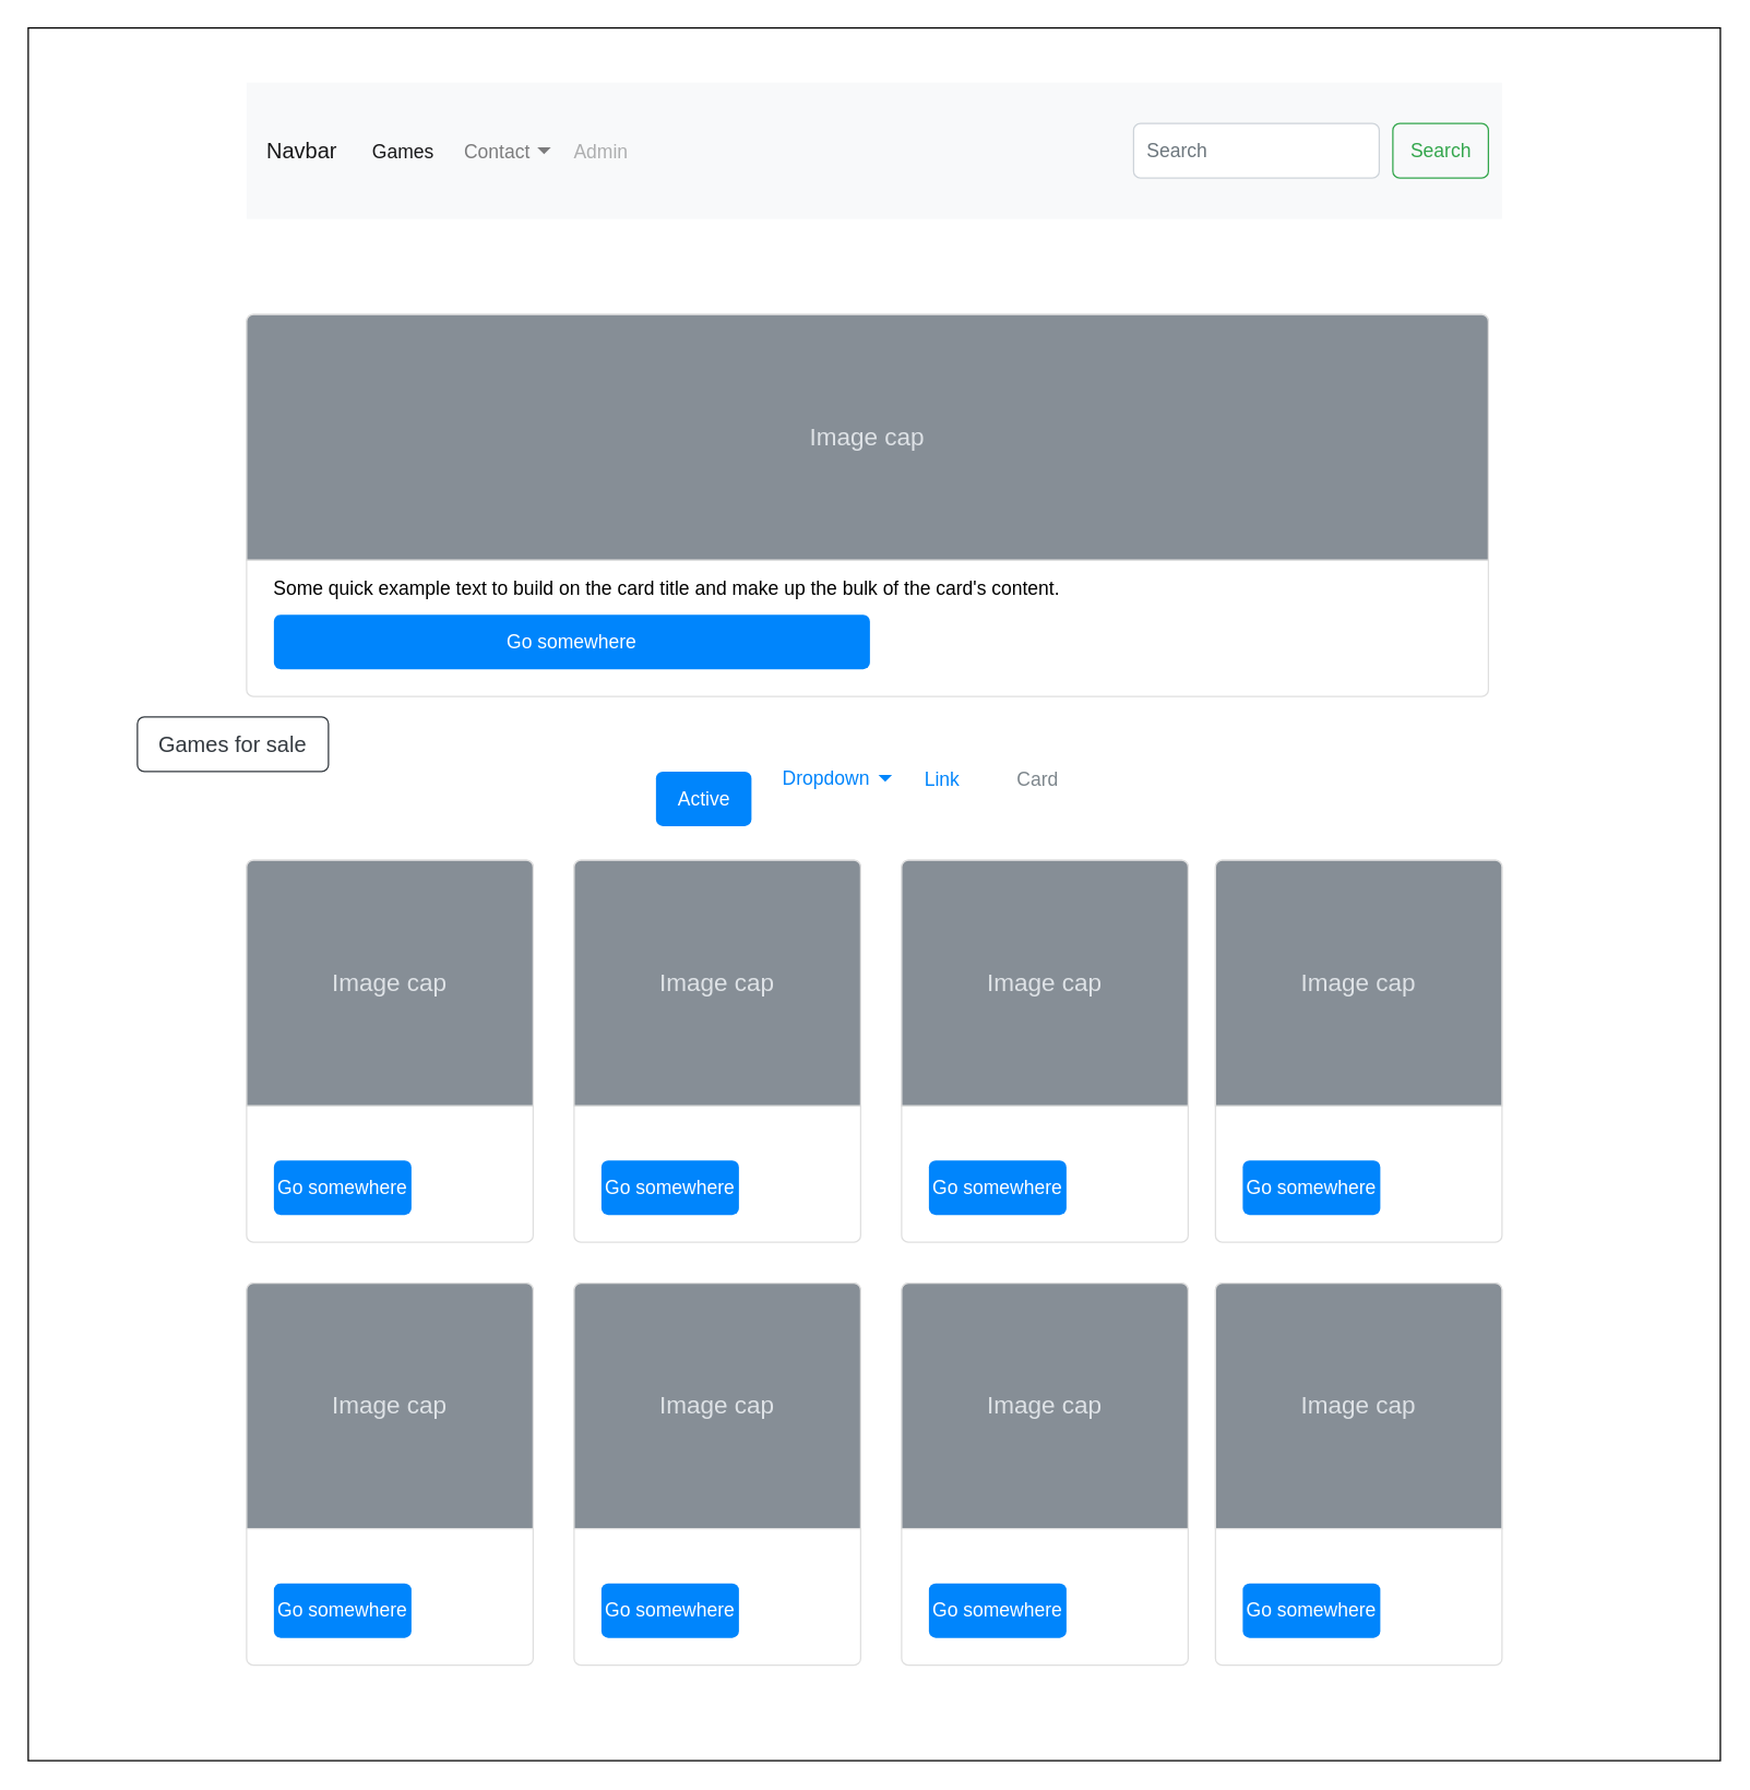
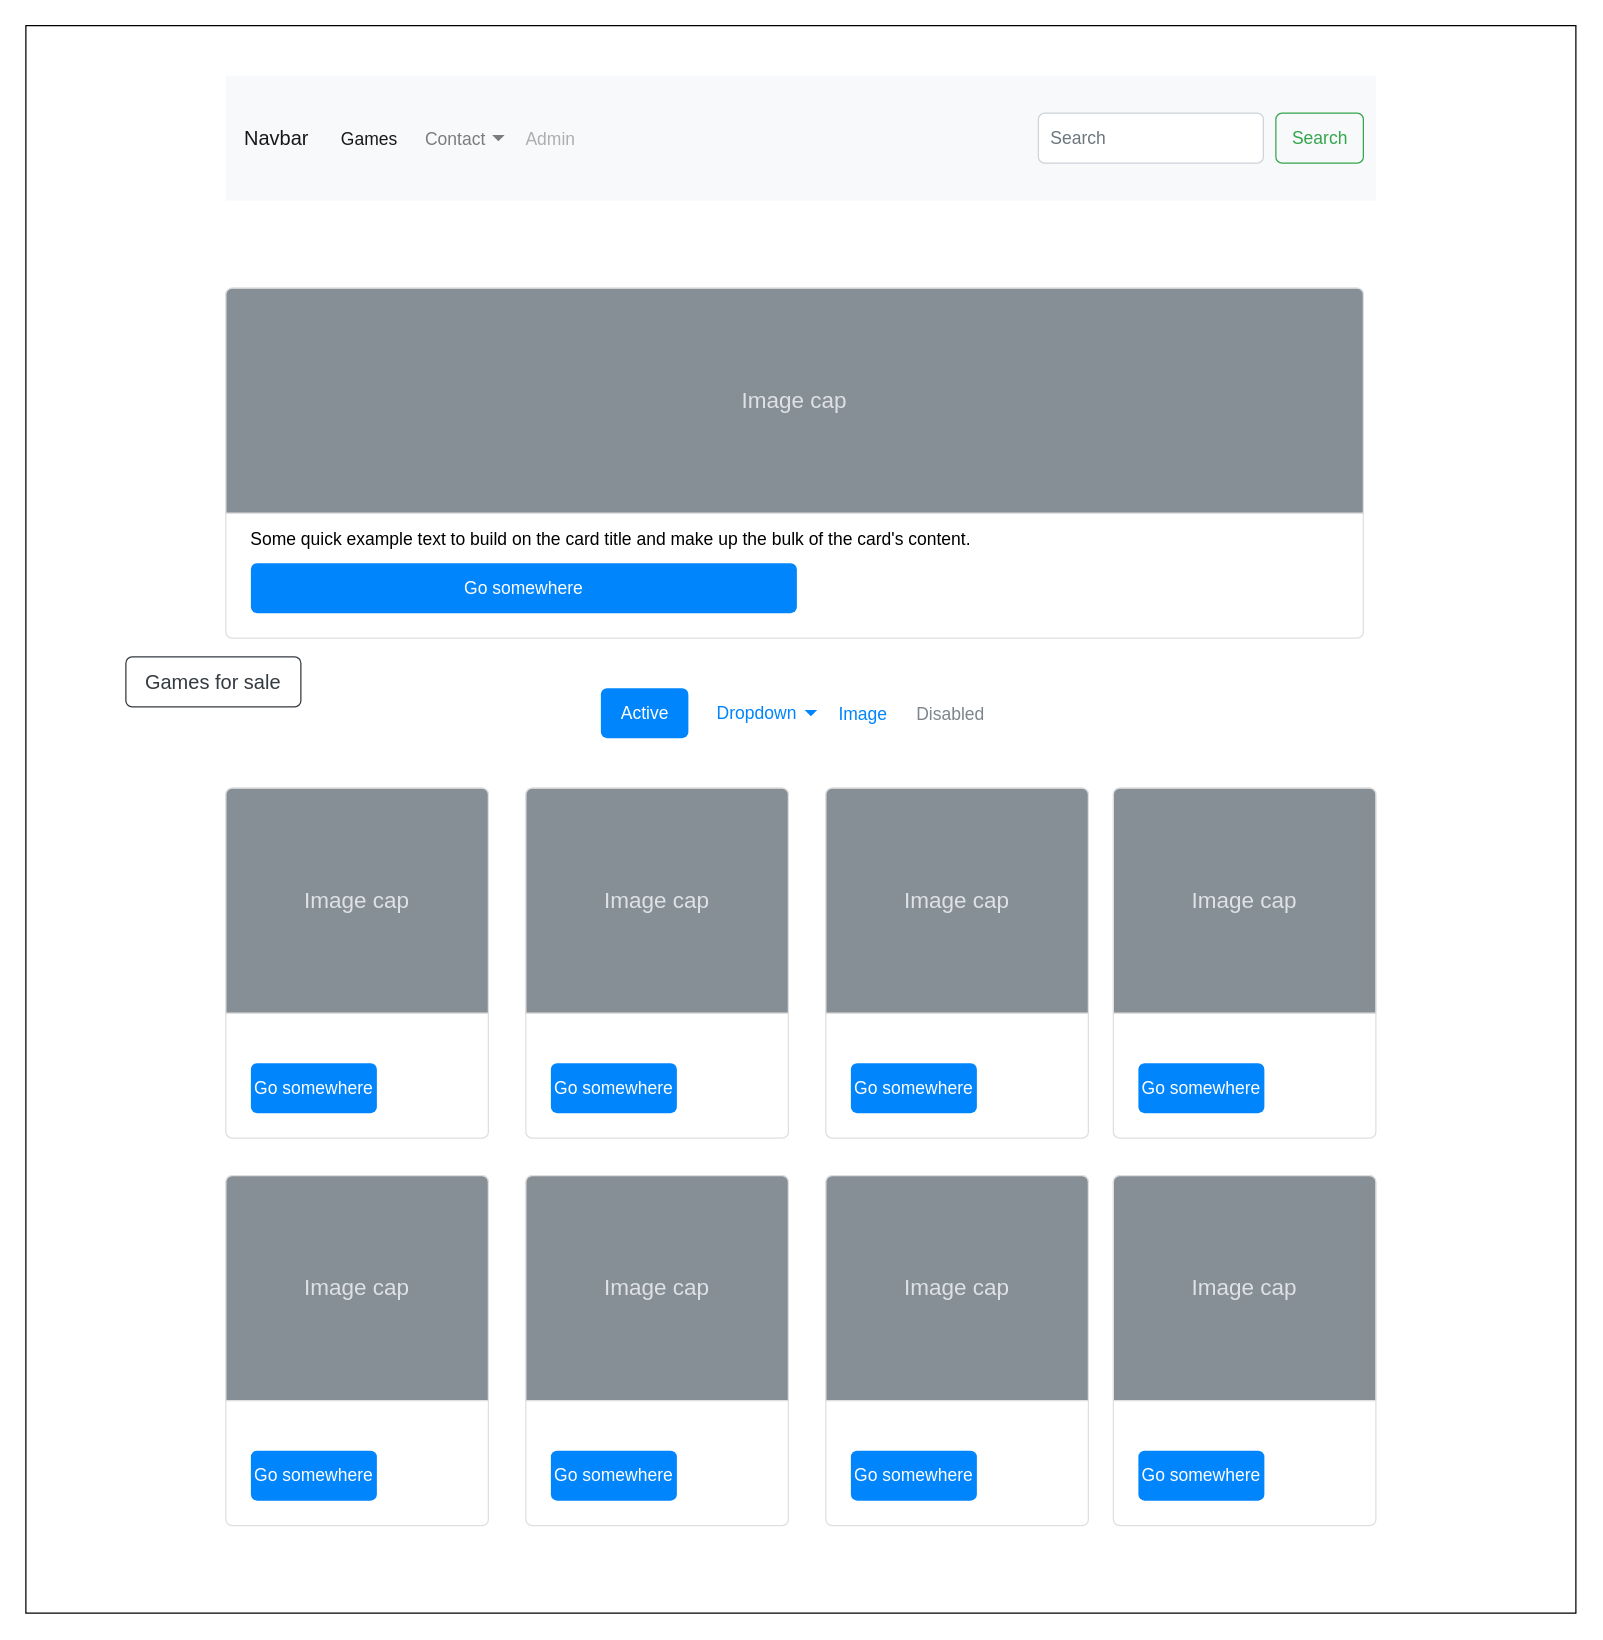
- <mxCell id="41" value="Link" style="fillColor=none;strokeColor=none;fontSize=14;fontColor=#0085FC;" vertex="1" parent="1"><mxGeometry x="660" y="550" width="60" height="40" as="geometry" /></mxCell>
+ <mxCell id="41" value="Image" style="fillColor=none;strokeColor=none;fontSize=14;fontColor=#0085FC;" vertex="1" parent="1"><mxGeometry x="660" y="550" width="60" height="40" as="geometry" /></mxCell>
- <mxCell id="42" value="Card" style="fillColor=none;strokeColor=none;fontSize=14;fontColor=#7D868C;" vertex="1" parent="1"><mxGeometry x="720" y="550" width="80" height="40" as="geometry" /></mxCell>
+ <mxCell id="42" value="Disabled" style="fillColor=none;strokeColor=none;fontSize=14;fontColor=#7D868C;" vertex="1" parent="1"><mxGeometry x="720" y="550" width="80" height="40" as="geometry" /></mxCell>
- <mxCell id="38" value="Active" style="html=1;shadow=0;dashed=0;shape=mxgraph.bootstrap.rrect;rSize=5;fillColor=#0085FC;strokeColor=none;fontSize=14;fontColor=#ffffff;sketch=0;" vertex="1" parent="1"><mxGeometry x="480" y="565" width="70" height="40" as="geometry" /></mxCell>
+ <mxCell id="38" value="Active" style="html=1;shadow=0;dashed=0;shape=mxgraph.bootstrap.rrect;rSize=5;fillColor=#0085FC;strokeColor=none;fontSize=14;fontColor=#ffffff;sketch=0;" vertex="1" parent="1"><mxGeometry x="480" y="550" width="70" height="40" as="geometry" /></mxCell>
